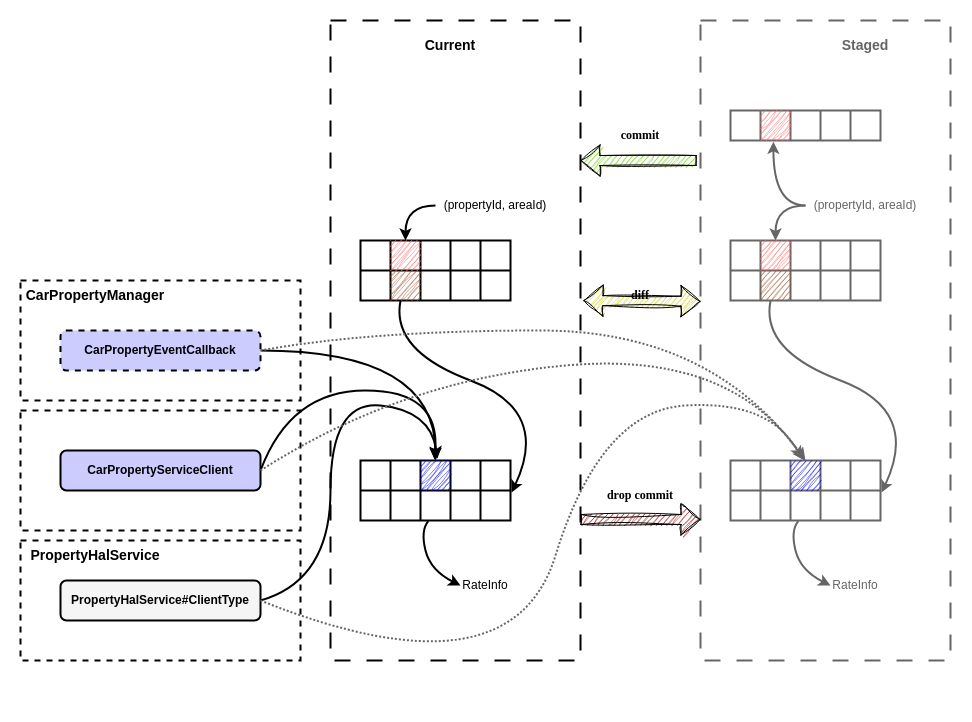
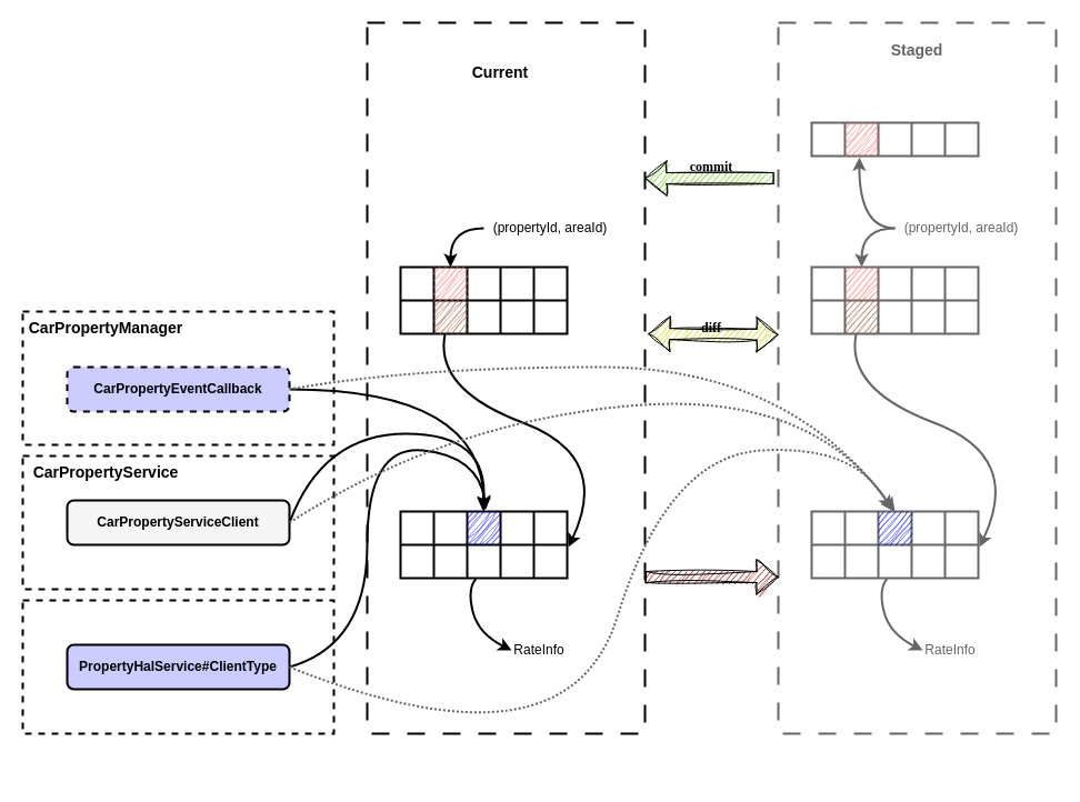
- <mxCell id="46" value="Current" style="text;html=1;align=center;verticalAlign=middle;whiteSpace=wrap;rounded=0;fontSize=14;fontStyle=1" vertex="1" parent="1"><mxGeometry x="420" y="30" width="60" height="30" as="geometry" /></mxCell>
+ <mxCell id="46" value="Current" style="text;html=1;align=center;verticalAlign=middle;whiteSpace=wrap;rounded=0;fontSize=14;fontStyle=1" vertex="1" parent="1"><mxGeometry x="420" y="50" width="60" height="30" as="geometry" /></mxCell>
- <mxCell id="79" value="Staged" style="text;html=1;align=center;verticalAlign=middle;whiteSpace=wrap;rounded=0;fontSize=14;fontStyle=1;strokeColor=none;fontColor=#666666;" vertex="1" parent="1"><mxGeometry x="835" y="30" width="60" height="30" as="geometry" /></mxCell>
+ <mxCell id="79" value="Staged" style="text;html=1;align=center;verticalAlign=middle;whiteSpace=wrap;rounded=0;fontSize=14;fontStyle=1;strokeColor=none;fontColor=#666666;" vertex="1" parent="1"><mxGeometry x="795" y="30" width="60" height="30" as="geometry" /></mxCell>
- <mxCell id="94" value="commit" style="text;html=1;align=center;verticalAlign=middle;whiteSpace=wrap;rounded=0;fontStyle=1;fontFamily=Comic Sans MS;" vertex="1" parent="1"><mxGeometry x="610" y="120" width="60" height="30" as="geometry" /></mxCell>
+ <mxCell id="94" value="commit" style="text;html=1;align=center;verticalAlign=middle;whiteSpace=wrap;rounded=0;fontStyle=1;fontFamily=Comic Sans MS;" vertex="1" parent="1"><mxGeometry x="610" y="135" width="60" height="30" as="geometry" /></mxCell>
+ <mxCell id="45" value="CarPropertyService" style="text;html=1;align=center;verticalAlign=middle;whiteSpace=wrap;rounded=0;fontStyle=1;fontSize=14;" vertex="1" parent="1"><mxGeometry x="30" y="410" width="130" height="30" as="geometry" /></mxCell>
- <mxCell id="40" value="CarPropertyServiceClient" style="rounded=1;whiteSpace=wrap;html=1;strokeWidth=2;fontStyle=1;fillColor=#CCCCFF;" vertex="1" parent="1"><mxGeometry x="60" y="450" width="200" height="40" as="geometry" /></mxCell>
+ <mxCell id="40" value="CarPropertyServiceClient" style="rounded=1;whiteSpace=wrap;html=1;strokeWidth=2;fontStyle=1;fillColor=#f5f5f5;" vertex="1" parent="1"><mxGeometry x="60" y="450" width="200" height="40" as="geometry" /></mxCell>
- <mxCell id="96" value="drop commit" style="text;html=1;align=center;verticalAlign=middle;whiteSpace=wrap;rounded=0;fontStyle=1;fontFamily=Comic Sans MS;" vertex="1" parent="1"><mxGeometry x="605" y="480" width="70" height="30" as="geometry" /></mxCell>
- <mxCell id="4" value="PropertyHalService" style="text;html=1;align=center;verticalAlign=middle;whiteSpace=wrap;rounded=0;fontStyle=1;fontSize=14;" vertex="1" parent="1"><mxGeometry x="30" y="540" width="130" height="30" as="geometry" /></mxCell>
- <mxCell id="41" value="PropertyHalService#ClientType" style="rounded=1;whiteSpace=wrap;html=1;strokeWidth=2;fontStyle=1;fillColor=#f5f5f5;" vertex="1" parent="1"><mxGeometry x="60" y="580" width="200" height="40" as="geometry" /></mxCell>
+ <mxCell id="41" value="PropertyHalService#ClientType" style="rounded=1;whiteSpace=wrap;html=1;strokeWidth=2;fontStyle=1;fillColor=#CCCCFF;" vertex="1" parent="1"><mxGeometry x="60" y="580" width="200" height="40" as="geometry" /></mxCell>
